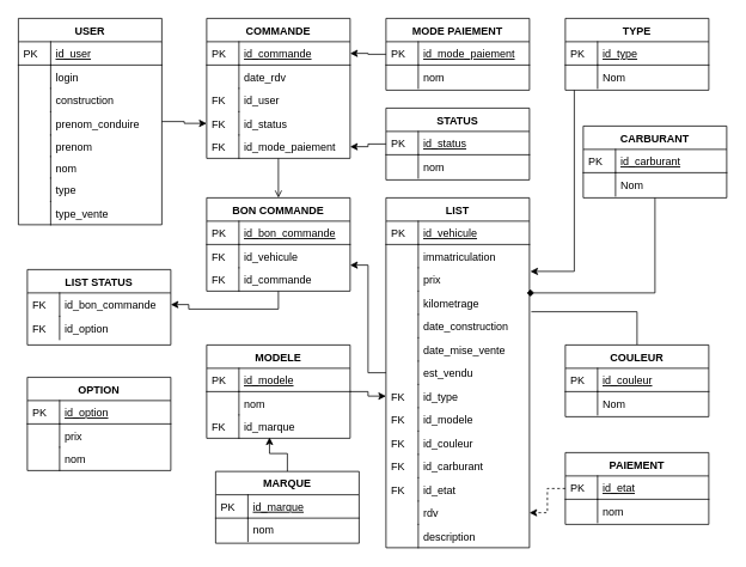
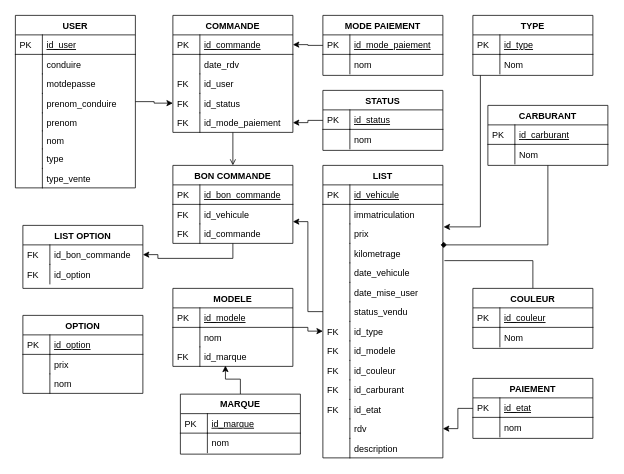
- <mxCell id="6" value="login" style="shape=partialRectangle;top=0;left=0;right=0;bottom=0;align=left;verticalAlign=top;fillColor=none;spacingLeft=40;spacingRight=4;overflow=hidden;rotatable=0;points=[[0,0.5],[1,0.5]];portConstraint=eastwest;dropTarget=0;rounded=0;shadow=0;strokeWidth=1;" parent="3" vertex="1"><mxGeometry y="52" width="160" height="26" as="geometry" /></mxCell>
+ <mxCell id="6" value="conduire" style="shape=partialRectangle;top=0;left=0;right=0;bottom=0;align=left;verticalAlign=top;fillColor=none;spacingLeft=40;spacingRight=4;overflow=hidden;rotatable=0;points=[[0,0.5],[1,0.5]];portConstraint=eastwest;dropTarget=0;rounded=0;shadow=0;strokeWidth=1;" parent="3" vertex="1"><mxGeometry y="52" width="160" height="26" as="geometry" /></mxCell>
- <mxCell id="8" value="construction" style="shape=partialRectangle;top=0;left=0;right=0;bottom=0;align=left;verticalAlign=top;fillColor=none;spacingLeft=40;spacingRight=4;overflow=hidden;rotatable=0;points=[[0,0.5],[1,0.5]];portConstraint=eastwest;dropTarget=0;rounded=0;shadow=0;strokeWidth=1;" parent="3" vertex="1"><mxGeometry y="78" width="160" height="26" as="geometry" /></mxCell>
+ <mxCell id="8" value="motdepasse" style="shape=partialRectangle;top=0;left=0;right=0;bottom=0;align=left;verticalAlign=top;fillColor=none;spacingLeft=40;spacingRight=4;overflow=hidden;rotatable=0;points=[[0,0.5],[1,0.5]];portConstraint=eastwest;dropTarget=0;rounded=0;shadow=0;strokeWidth=1;" parent="3" vertex="1"><mxGeometry y="78" width="160" height="26" as="geometry" /></mxCell>
- <mxCell id="115" value="LIST STATUS" style="swimlane;fontStyle=1;childLayout=stackLayout;horizontal=1;startSize=26;horizontalStack=0;resizeParent=1;resizeLast=0;collapsible=1;marginBottom=0;rounded=0;shadow=0;strokeWidth=1;" vertex="1" parent="1"><mxGeometry x="30" y="300" width="160" height="84" as="geometry"><mxRectangle x="20" y="80" width="160" height="26" as="alternateBounds" /></mxGeometry></mxCell>
+ <mxCell id="115" value="LIST OPTION" style="swimlane;fontStyle=1;childLayout=stackLayout;horizontal=1;startSize=26;horizontalStack=0;resizeParent=1;resizeLast=0;collapsible=1;marginBottom=0;rounded=0;shadow=0;strokeWidth=1;" vertex="1" parent="1"><mxGeometry x="30" y="300" width="160" height="84" as="geometry"><mxRectangle x="20" y="80" width="160" height="26" as="alternateBounds" /></mxGeometry></mxCell>
- <mxCell id="42" value="date_construction" style="shape=partialRectangle;top=0;left=0;right=0;bottom=0;align=left;verticalAlign=top;fillColor=none;spacingLeft=40;spacingRight=4;overflow=hidden;rotatable=0;points=[[0,0.5],[1,0.5]];portConstraint=eastwest;dropTarget=0;rounded=0;shadow=0;strokeWidth=1;" parent="33" vertex="1"><mxGeometry y="130" width="160" height="26" as="geometry" /></mxCell>
+ <mxCell id="42" value="date_vehicule" style="shape=partialRectangle;top=0;left=0;right=0;bottom=0;align=left;verticalAlign=top;fillColor=none;spacingLeft=40;spacingRight=4;overflow=hidden;rotatable=0;points=[[0,0.5],[1,0.5]];portConstraint=eastwest;dropTarget=0;rounded=0;shadow=0;strokeWidth=1;" parent="33" vertex="1"><mxGeometry y="130" width="160" height="26" as="geometry" /></mxCell>
- <mxCell id="44" value="date_mise_vente" style="shape=partialRectangle;top=0;left=0;right=0;bottom=0;align=left;verticalAlign=top;fillColor=none;spacingLeft=40;spacingRight=4;overflow=hidden;rotatable=0;points=[[0,0.5],[1,0.5]];portConstraint=eastwest;dropTarget=0;rounded=0;shadow=0;strokeWidth=1;" parent="33" vertex="1"><mxGeometry y="156" width="160" height="26" as="geometry" /></mxCell>
+ <mxCell id="44" value="date_mise_user" style="shape=partialRectangle;top=0;left=0;right=0;bottom=0;align=left;verticalAlign=top;fillColor=none;spacingLeft=40;spacingRight=4;overflow=hidden;rotatable=0;points=[[0,0.5],[1,0.5]];portConstraint=eastwest;dropTarget=0;rounded=0;shadow=0;strokeWidth=1;" parent="33" vertex="1"><mxGeometry y="156" width="160" height="26" as="geometry" /></mxCell>
- <mxCell id="46" value="est_vendu" style="shape=partialRectangle;top=0;left=0;right=0;bottom=0;align=left;verticalAlign=top;fillColor=none;spacingLeft=40;spacingRight=4;overflow=hidden;rotatable=0;points=[[0,0.5],[1,0.5]];portConstraint=eastwest;dropTarget=0;rounded=0;shadow=0;strokeWidth=1;" parent="33" vertex="1"><mxGeometry y="182" width="160" height="26" as="geometry" /></mxCell>
+ <mxCell id="46" value="status_vendu" style="shape=partialRectangle;top=0;left=0;right=0;bottom=0;align=left;verticalAlign=top;fillColor=none;spacingLeft=40;spacingRight=4;overflow=hidden;rotatable=0;points=[[0,0.5],[1,0.5]];portConstraint=eastwest;dropTarget=0;rounded=0;shadow=0;strokeWidth=1;" parent="33" vertex="1"><mxGeometry y="182" width="160" height="26" as="geometry" /></mxCell>
- <mxCell id="101" style="edgeStyle=orthogonalEdgeStyle;rounded=0;orthogonalLoop=1;jettySize=auto;html=1;dashed=1;" edge="1" parent="1" source="102" target="58"><mxGeometry relative="1" as="geometry" /></mxCell>
+ <mxCell id="101" style="edgeStyle=orthogonalEdgeStyle;rounded=0;orthogonalLoop=1;jettySize=auto;html=1;" edge="1" parent="1" source="102" target="58"><mxGeometry relative="1" as="geometry" /></mxCell>
